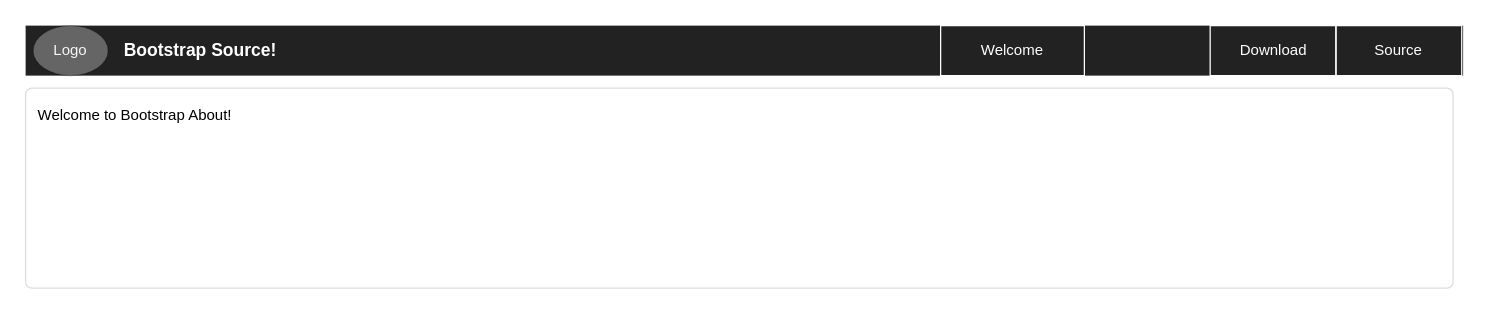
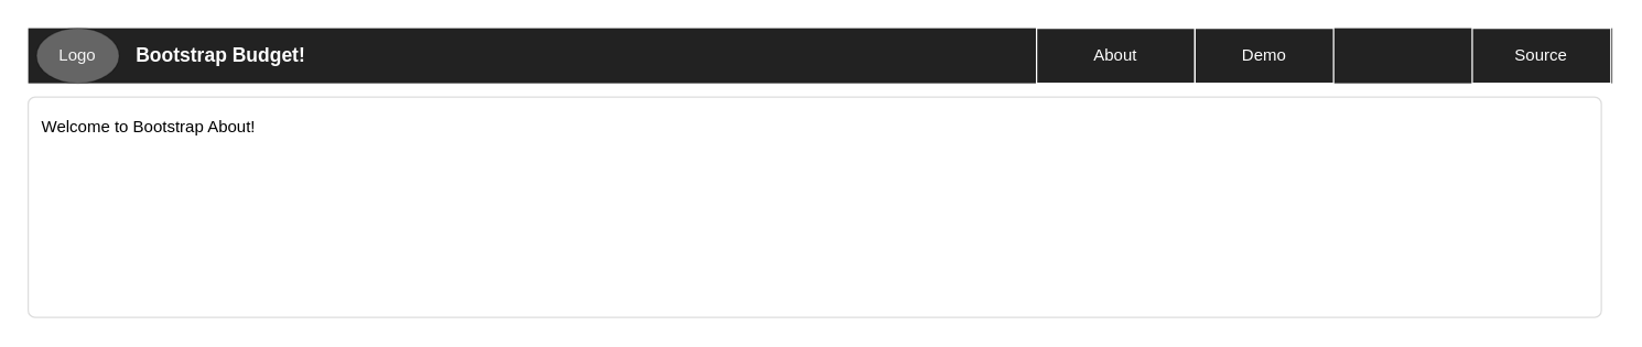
- <mxCell id="3" value="Bootstrap Source!" style="html=1;shadow=0;dashed=0;fillColor=none;strokeColor=none;shape=mxgraph.bootstrap.rect;fontSize=14;whiteSpace=wrap;fontStyle=1;fontColor=#FFFFFF;" parent="2" vertex="1"><mxGeometry x="65" width="150" height="40" as="geometry" /></mxCell>
+ <mxCell id="3" value="Bootstrap Budget!" style="html=1;shadow=0;dashed=0;fillColor=none;strokeColor=none;shape=mxgraph.bootstrap.rect;fontSize=14;whiteSpace=wrap;fontStyle=1;fontColor=#FFFFFF;" parent="2" vertex="1"><mxGeometry x="65" width="150" height="40" as="geometry" /></mxCell>
- <mxCell id="4" value="Welcome" style="html=1;shadow=0;dashed=0;fillColor=none;shape=mxgraph.bootstrap.rect;whiteSpace=wrap;strokeColor=#FFFFFF;fontColor=#FFFFFF;" parent="2" vertex="1"><mxGeometry x="732" width="115" height="40" as="geometry" /></mxCell>
+ <mxCell id="4" value="About" style="html=1;shadow=0;dashed=0;fillColor=none;shape=mxgraph.bootstrap.rect;whiteSpace=wrap;strokeColor=#FFFFFF;fontColor=#FFFFFF;" parent="2" vertex="1"><mxGeometry x="732" width="115" height="40" as="geometry" /></mxCell>
+ <mxCell id="5" value="Demo" style="html=1;shadow=0;dashed=0;fillColor=none;shape=mxgraph.bootstrap.rect;whiteSpace=wrap;fontColor=#FFFFFF;strokeColor=#FFFFFF;" parent="2" vertex="1"><mxGeometry x="847" width="100.625" height="40" as="geometry" /></mxCell>
- <mxCell id="7" value="Download" style="html=1;shadow=0;dashed=0;fillColor=none;shape=mxgraph.bootstrap.rect;whiteSpace=wrap;fontColor=#FFFFFF;strokeColor=#FFFFFF;" vertex="1" parent="2"><mxGeometry x="947.63" width="100.625" height="40" as="geometry" /></mxCell>
